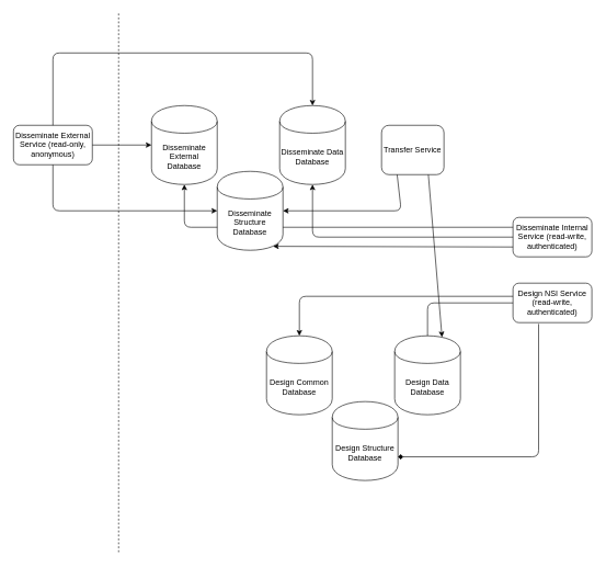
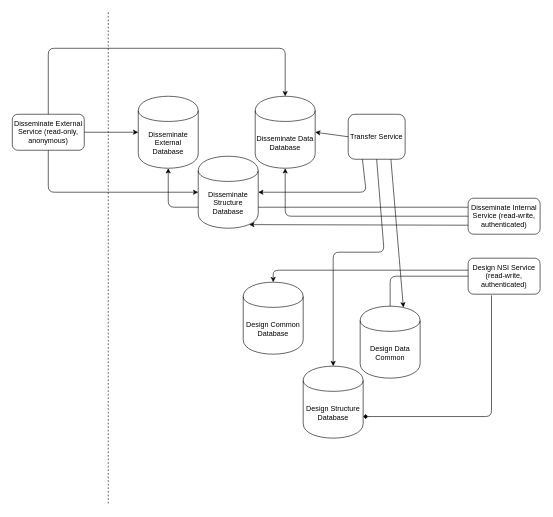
+ <mxCell id="19" value="" style="endArrow=classic;html=1;exitX=0;exitY=0.5;exitDx=0;exitDy=0;entryX=1;entryY=0.5;entryDx=0;entryDy=0;" edge="1" parent="1" source="5" target="9"><mxGeometry width="50" height="50" relative="1" as="geometry"><mxPoint x="690" y="550" as="sourcePoint" /><mxPoint x="740" y="500" as="targetPoint" /></mxGeometry></mxCell>
+ <mxCell id="20" value="" style="endArrow=classic;html=1;exitX=0.5;exitY=1;exitDx=0;exitDy=0;entryX=0.5;entryY=0;entryDx=0;entryDy=0;" edge="1" parent="1" source="5" target="8"><mxGeometry width="50" height="50" relative="1" as="geometry"><mxPoint x="650" y="260" as="sourcePoint" /><mxPoint x="350" y="420" as="targetPoint" /><Array as="points"><mxPoint x="640" y="420" /><mxPoint x="555" y="420" /></Array></mxGeometry></mxCell>
- <mxCell id="7" value="Design Common Database" style="shape=cylinder;whiteSpace=wrap;html=1;boundedLbl=1;backgroundOutline=1;" vertex="1" parent="1"><mxGeometry x="405" y="510" width="100" height="120" as="geometry" /></mxCell>
+ <mxCell id="7" value="Design Common Database" style="shape=cylinder;whiteSpace=wrap;html=1;boundedLbl=1;backgroundOutline=1;" vertex="1" parent="1"><mxGeometry x="405" y="470" width="100" height="120" as="geometry" /></mxCell>
- <mxCell id="6" value="Design Data Database" style="shape=cylinder;whiteSpace=wrap;html=1;boundedLbl=1;backgroundOutline=1;" vertex="1" parent="1"><mxGeometry x="600" y="510" width="100" height="120" as="geometry" /></mxCell>
+ <mxCell id="6" value="Design Data Common" style="shape=cylinder;whiteSpace=wrap;html=1;boundedLbl=1;backgroundOutline=1;" vertex="1" parent="1"><mxGeometry x="600" y="510" width="100" height="120" as="geometry" /></mxCell>
